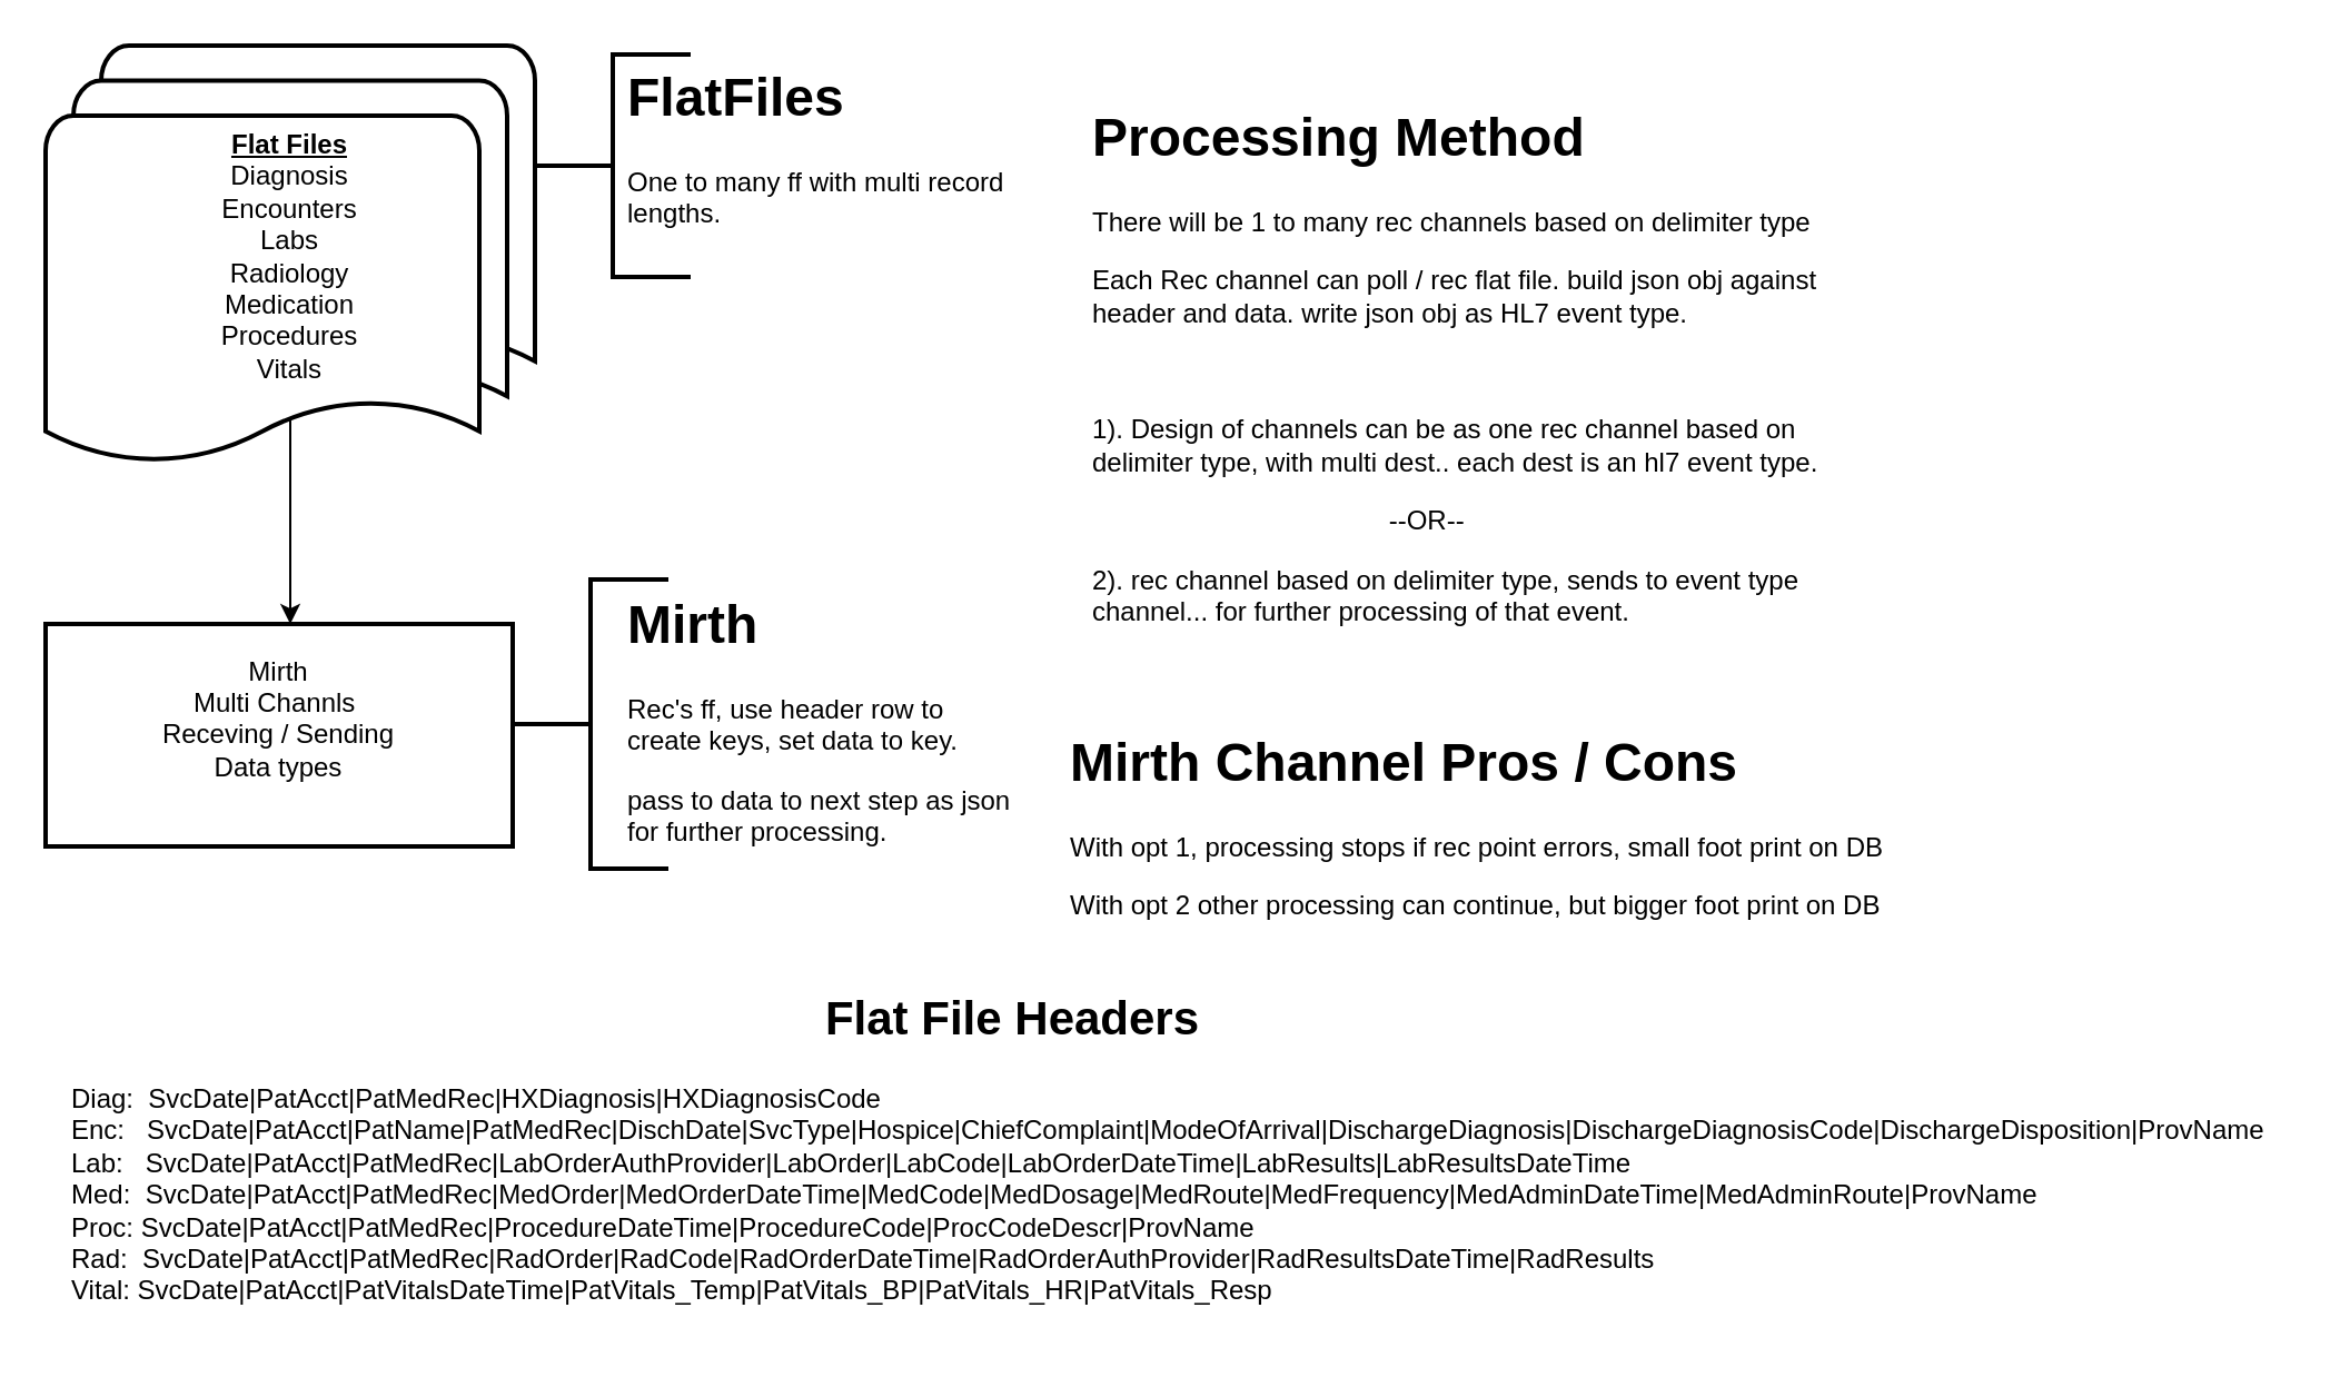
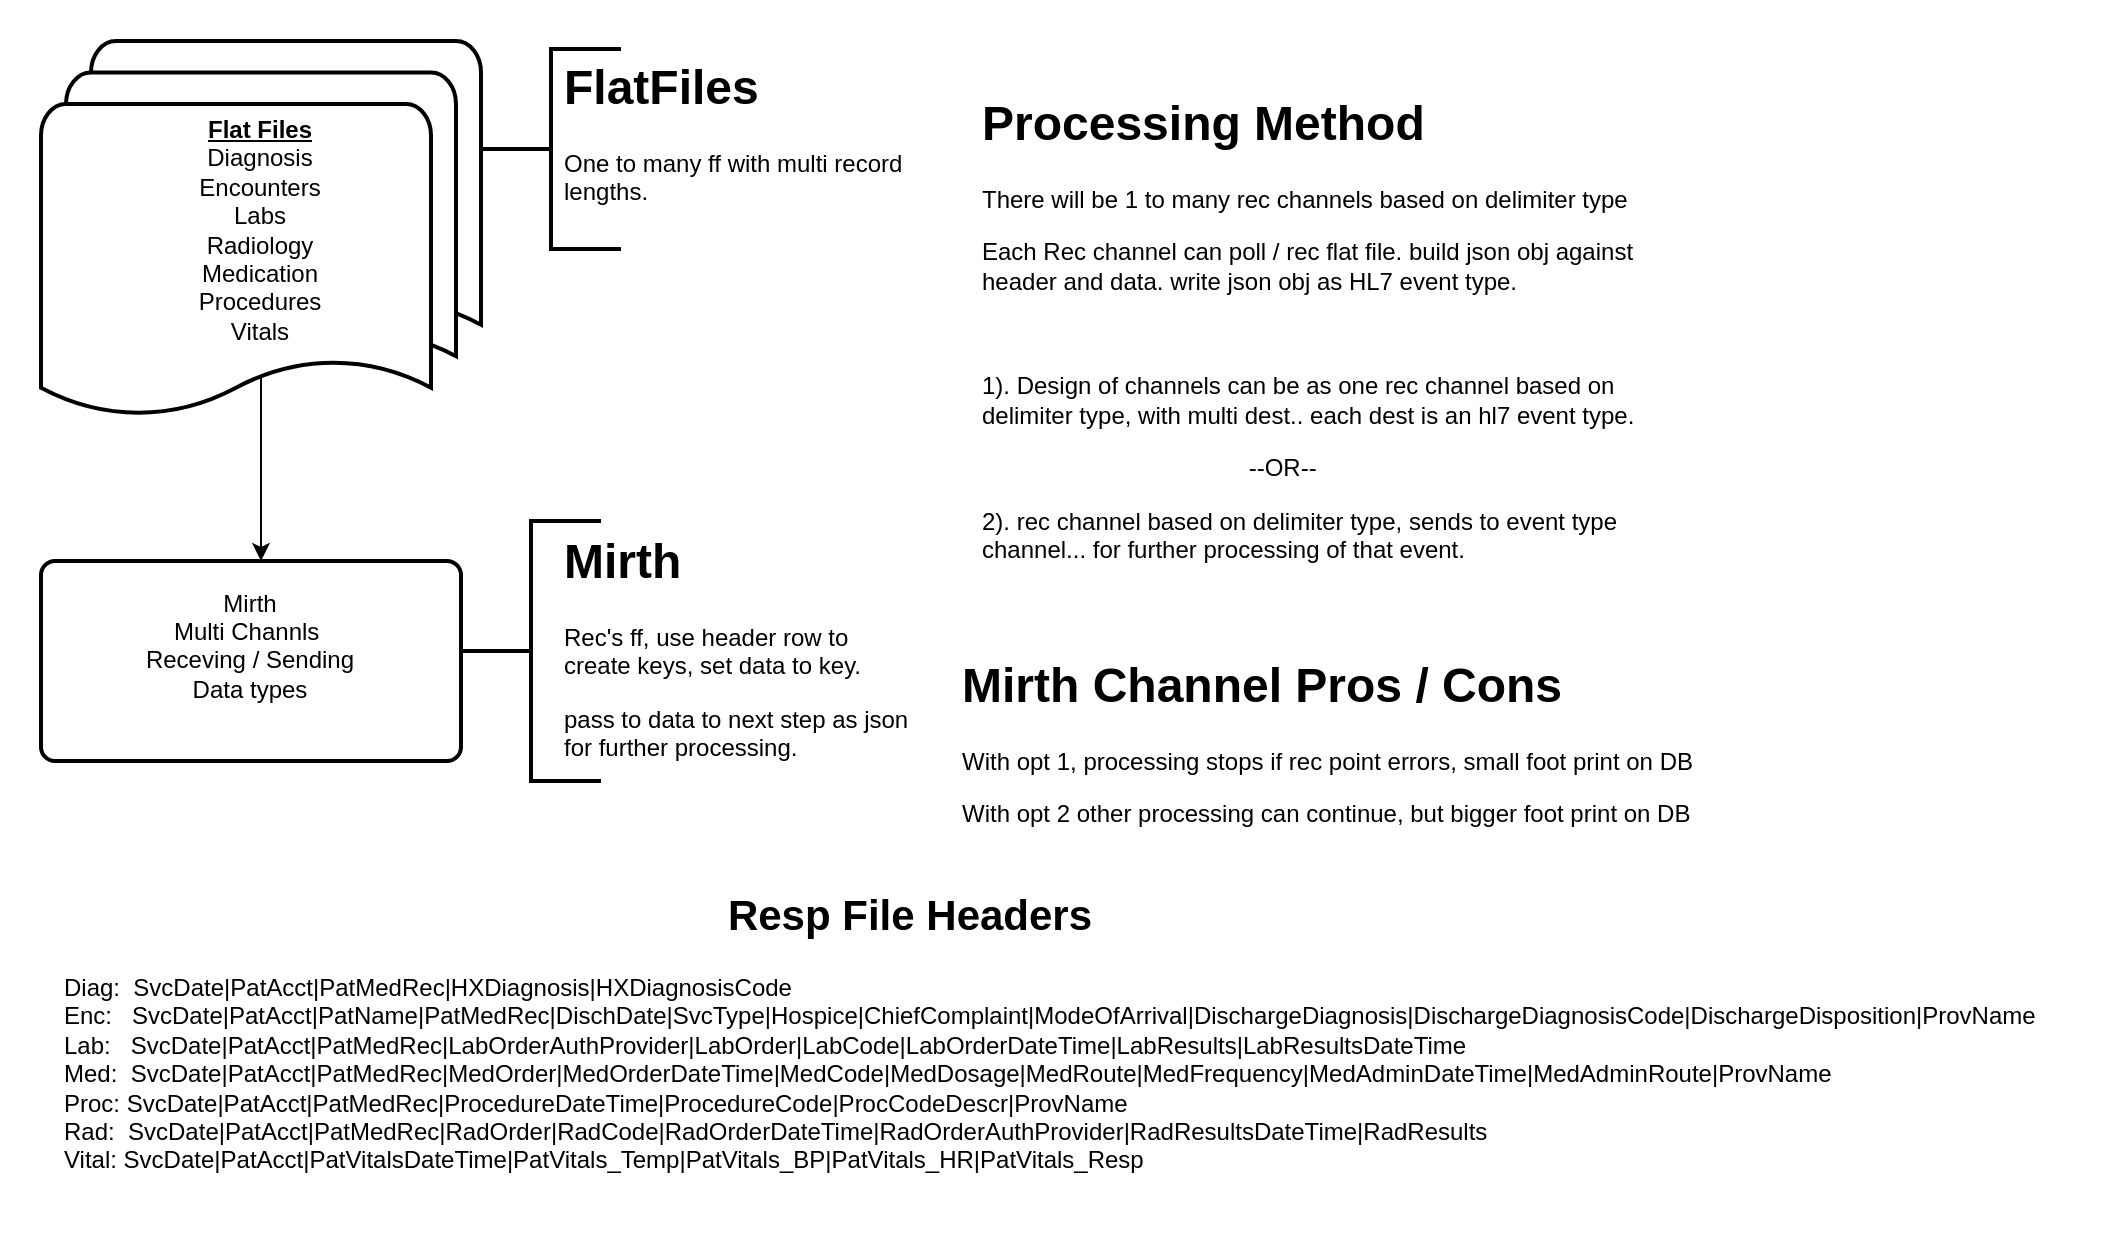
- <mxCell id="6" value="Mirth&lt;div&gt;Multi Channls&amp;nbsp;&lt;/div&gt;&lt;div&gt;Receving /&amp;nbsp;&lt;span style=&quot;background-color: initial;&quot;&gt;Sending&lt;/span&gt;&lt;/div&gt;&lt;div&gt;&lt;span style=&quot;background-color: initial;&quot;&gt;Data types&lt;/span&gt;&lt;/div&gt;&lt;div&gt;&lt;span style=&quot;background-color: initial;&quot;&gt;&lt;br&gt;&lt;/span&gt;&lt;/div&gt;" style="whiteSpace=wrap;html=1;absoluteArcSize=1;arcSize=14;strokeWidth=2;rounded=0;" vertex="1" parent="1"><mxGeometry x="20" y="280" width="210" height="100" as="geometry" /></mxCell>
+ <mxCell id="6" value="Mirth&lt;div&gt;Multi Channls&amp;nbsp;&lt;/div&gt;&lt;div&gt;Receving /&amp;nbsp;&lt;span style=&quot;background-color: initial;&quot;&gt;Sending&lt;/span&gt;&lt;/div&gt;&lt;div&gt;&lt;span style=&quot;background-color: initial;&quot;&gt;Data types&lt;/span&gt;&lt;/div&gt;&lt;div&gt;&lt;span style=&quot;background-color: initial;&quot;&gt;&lt;br&gt;&lt;/span&gt;&lt;/div&gt;" style="rounded=1;whiteSpace=wrap;html=1;absoluteArcSize=1;arcSize=14;strokeWidth=2;" vertex="1" parent="1"><mxGeometry x="20" y="280" width="210" height="100" as="geometry" /></mxCell>
- <mxCell id="10" value="&lt;b&gt;&lt;font style=&quot;font-size: 21px;&quot;&gt;Flat File Headers&lt;/font&gt;&lt;/b&gt;" style="text;html=1;align=center;verticalAlign=middle;whiteSpace=wrap;rounded=0;" vertex="1" parent="1"><mxGeometry x="350" y="442" width="210" height="30" as="geometry" /></mxCell>
+ <mxCell id="10" value="&lt;b&gt;&lt;font style=&quot;font-size: 21px;&quot;&gt;Resp File Headers&lt;/font&gt;&lt;/b&gt;" style="text;html=1;align=center;verticalAlign=middle;whiteSpace=wrap;rounded=0;" vertex="1" parent="1"><mxGeometry x="350" y="442" width="210" height="30" as="geometry" /></mxCell>
